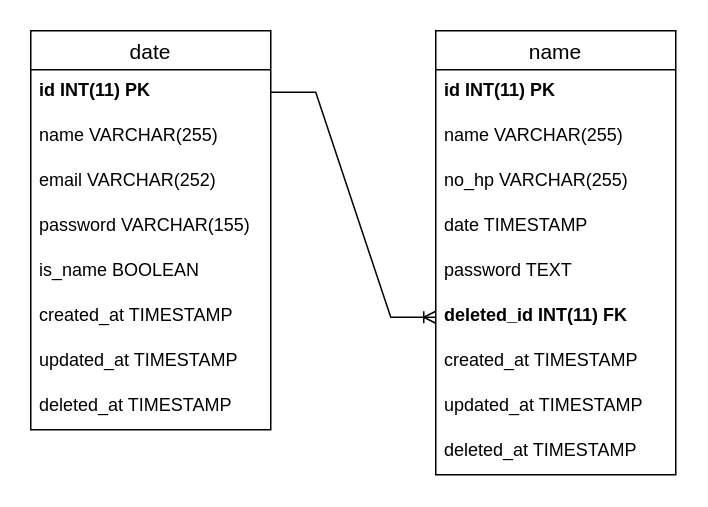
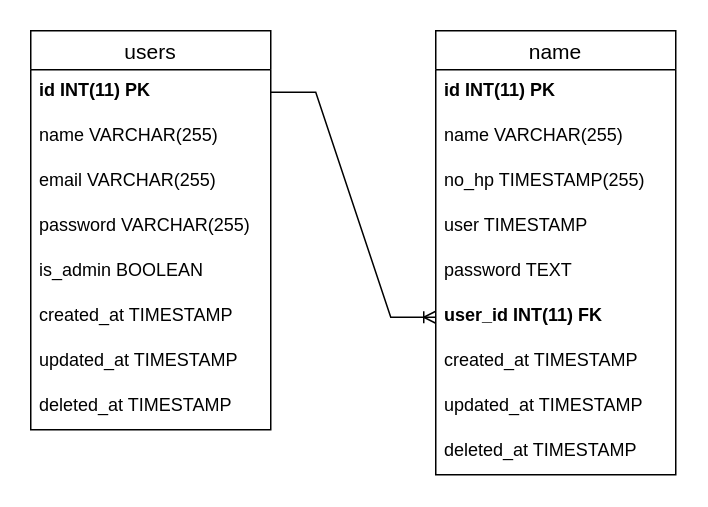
- <mxCell id="2" value="date" style="swimlane;fontStyle=0;childLayout=stackLayout;horizontal=1;startSize=26;horizontalStack=0;resizeParent=1;resizeParentMax=0;resizeLast=0;collapsible=1;marginBottom=0;align=center;fontSize=14;" parent="1" vertex="1"><mxGeometry x="20" y="20" width="160" height="266" as="geometry"><mxRectangle x="170" y="140" width="70" height="26" as="alternateBounds" /></mxGeometry></mxCell>
+ <mxCell id="2" value="users" style="swimlane;fontStyle=0;childLayout=stackLayout;horizontal=1;startSize=26;horizontalStack=0;resizeParent=1;resizeParentMax=0;resizeLast=0;collapsible=1;marginBottom=0;align=center;fontSize=14;" parent="1" vertex="1"><mxGeometry x="20" y="20" width="160" height="266" as="geometry"><mxRectangle x="170" y="140" width="70" height="26" as="alternateBounds" /></mxGeometry></mxCell>
- <mxCell id="5" value="email VARCHAR(252)" style="text;strokeColor=none;fillColor=none;spacingLeft=4;spacingRight=4;overflow=hidden;rotatable=0;points=[[0,0.5],[1,0.5]];portConstraint=eastwest;fontSize=12;" parent="2" vertex="1"><mxGeometry y="86" width="160" height="30" as="geometry" /></mxCell>
+ <mxCell id="5" value="email VARCHAR(255)" style="text;strokeColor=none;fillColor=none;spacingLeft=4;spacingRight=4;overflow=hidden;rotatable=0;points=[[0,0.5],[1,0.5]];portConstraint=eastwest;fontSize=12;" parent="2" vertex="1"><mxGeometry y="86" width="160" height="30" as="geometry" /></mxCell>
- <mxCell id="14" value="no_hp VARCHAR(255)" style="text;strokeColor=none;fillColor=none;spacingLeft=4;spacingRight=4;overflow=hidden;rotatable=0;points=[[0,0.5],[1,0.5]];portConstraint=eastwest;fontSize=12;" parent="11" vertex="1"><mxGeometry y="86" width="160" height="30" as="geometry" /></mxCell>
+ <mxCell id="14" value="no_hp TIMESTAMP(255)" style="text;strokeColor=none;fillColor=none;spacingLeft=4;spacingRight=4;overflow=hidden;rotatable=0;points=[[0,0.5],[1,0.5]];portConstraint=eastwest;fontSize=12;" parent="11" vertex="1"><mxGeometry y="86" width="160" height="30" as="geometry" /></mxCell>
- <mxCell id="6" value="password VARCHAR(155)" style="text;strokeColor=none;fillColor=none;spacingLeft=4;spacingRight=4;overflow=hidden;rotatable=0;points=[[0,0.5],[1,0.5]];portConstraint=eastwest;fontSize=12;" parent="2" vertex="1"><mxGeometry y="116" width="160" height="30" as="geometry" /></mxCell>
+ <mxCell id="6" value="password VARCHAR(255)" style="text;strokeColor=none;fillColor=none;spacingLeft=4;spacingRight=4;overflow=hidden;rotatable=0;points=[[0,0.5],[1,0.5]];portConstraint=eastwest;fontSize=12;" parent="2" vertex="1"><mxGeometry y="116" width="160" height="30" as="geometry" /></mxCell>
- <mxCell id="15" value="date TIMESTAMP" style="text;strokeColor=none;fillColor=none;spacingLeft=4;spacingRight=4;overflow=hidden;rotatable=0;points=[[0,0.5],[1,0.5]];portConstraint=eastwest;fontSize=12;" parent="11" vertex="1"><mxGeometry y="116" width="160" height="30" as="geometry" /></mxCell>
+ <mxCell id="15" value="user TIMESTAMP" style="text;strokeColor=none;fillColor=none;spacingLeft=4;spacingRight=4;overflow=hidden;rotatable=0;points=[[0,0.5],[1,0.5]];portConstraint=eastwest;fontSize=12;" parent="11" vertex="1"><mxGeometry y="116" width="160" height="30" as="geometry" /></mxCell>
- <mxCell id="7" value="is_name BOOLEAN" style="text;strokeColor=none;fillColor=none;spacingLeft=4;spacingRight=4;overflow=hidden;rotatable=0;points=[[0,0.5],[1,0.5]];portConstraint=eastwest;fontSize=12;" parent="2" vertex="1"><mxGeometry y="146" width="160" height="30" as="geometry" /></mxCell>
+ <mxCell id="7" value="is_admin BOOLEAN" style="text;strokeColor=none;fillColor=none;spacingLeft=4;spacingRight=4;overflow=hidden;rotatable=0;points=[[0,0.5],[1,0.5]];portConstraint=eastwest;fontSize=12;" parent="2" vertex="1"><mxGeometry y="146" width="160" height="30" as="geometry" /></mxCell>
- <mxCell id="17" value="deleted_id INT(11) FK" style="text;strokeColor=none;fillColor=none;spacingLeft=4;spacingRight=4;overflow=hidden;rotatable=0;points=[[0,0.5],[1,0.5]];portConstraint=eastwest;fontSize=12;fontStyle=1" parent="11" vertex="1"><mxGeometry y="176" width="160" height="30" as="geometry" /></mxCell>
+ <mxCell id="17" value="user_id INT(11) FK" style="text;strokeColor=none;fillColor=none;spacingLeft=4;spacingRight=4;overflow=hidden;rotatable=0;points=[[0,0.5],[1,0.5]];portConstraint=eastwest;fontSize=12;fontStyle=1" parent="11" vertex="1"><mxGeometry y="176" width="160" height="30" as="geometry" /></mxCell>
